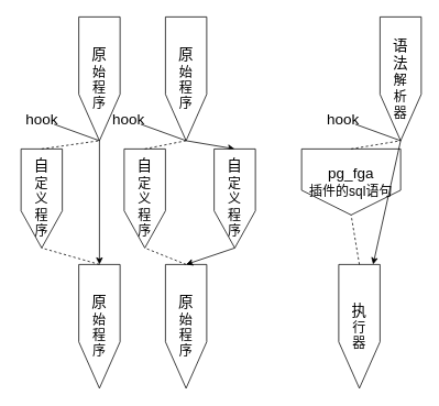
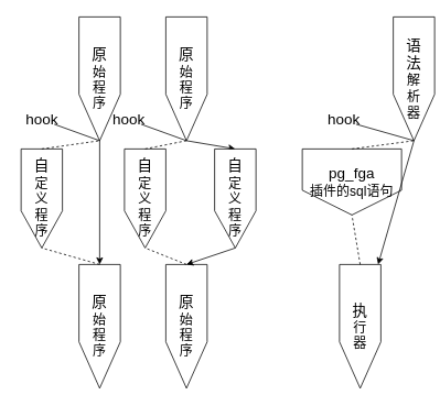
- <mxCell id="22" value="&lt;font style=&quot;font-size: 18px;&quot;&gt;语&lt;br&gt;法&lt;br&gt;&lt;/font&gt;&lt;div&gt;&lt;font size=&quot;3&quot;&gt;解&lt;/font&gt;&lt;/div&gt;&lt;div&gt;&lt;font size=&quot;3&quot;&gt;析&lt;/font&gt;&lt;/div&gt;&lt;div&gt;&lt;font size=&quot;3&quot;&gt;器&lt;/font&gt;&lt;/div&gt;" style="shape=offPageConnector;whiteSpace=wrap;html=1;" vertex="1" parent="1"><mxGeometry x="460" y="20" width="50" height="150" as="geometry" /></mxCell>
+ <mxCell id="22" value="&lt;font style=&quot;font-size: 18px;&quot;&gt;语&lt;br&gt;法&lt;br&gt;&lt;/font&gt;&lt;div&gt;&lt;font size=&quot;3&quot;&gt;解&lt;/font&gt;&lt;/div&gt;&lt;div&gt;&lt;font size=&quot;3&quot;&gt;析&lt;/font&gt;&lt;/div&gt;&lt;div&gt;&lt;font size=&quot;3&quot;&gt;器&lt;/font&gt;&lt;/div&gt;" style="shape=offPageConnector;whiteSpace=wrap;html=1;" vertex="1" parent="1"><mxGeometry x="475" y="20" width="50" height="150" as="geometry" /></mxCell>
